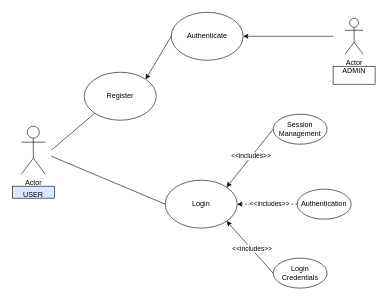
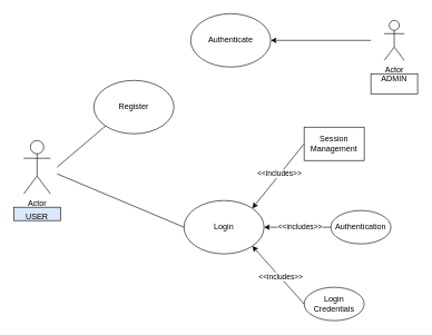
- <mxCell id="6" value="" style="endArrow=classic;html=1;rounded=0;entryX=1;entryY=0;entryDx=0;entryDy=0;exitX=0;exitY=0.5;exitDx=0;exitDy=0;" edge="1" parent="1" source="4" target="3"><mxGeometry width="50" height="50" relative="1" as="geometry"><mxPoint x="260" y="160" as="sourcePoint" /><mxPoint x="335" y="100" as="targetPoint" /><Array as="points" /></mxGeometry></mxCell>
- <mxCell id="13" value="Session Management" style="ellipse;whiteSpace=wrap;html=1;" vertex="1" parent="1"><mxGeometry x="455" y="190" width="90" height="50" as="geometry" /></mxCell>
+ <mxCell id="13" value="Session Management" style="whiteSpace=wrap;html=1;rounded=0;" vertex="1" parent="1"><mxGeometry x="455" y="190" width="90" height="50" as="geometry" /></mxCell>
- <mxCell id="18" value="" style="endArrow=classic;html=1;rounded=0;exitX=0;exitY=0.5;exitDx=0;exitDy=0;entryX=1;entryY=0.5;entryDx=0;entryDy=0;dashed=1;" edge="1" parent="1" source="14" target="10"><mxGeometry relative="1" as="geometry"><mxPoint x="473" y="330" as="sourcePoint" /><mxPoint x="395" y="427" as="targetPoint" /></mxGeometry></mxCell>
+ <mxCell id="18" value="" style="endArrow=classic;html=1;rounded=0;exitX=0;exitY=0.5;exitDx=0;exitDy=0;entryX=1;entryY=0.5;entryDx=0;entryDy=0;" edge="1" parent="1" source="14" target="10"><mxGeometry relative="1" as="geometry"><mxPoint x="473" y="330" as="sourcePoint" /><mxPoint x="395" y="427" as="targetPoint" /></mxGeometry></mxCell>
